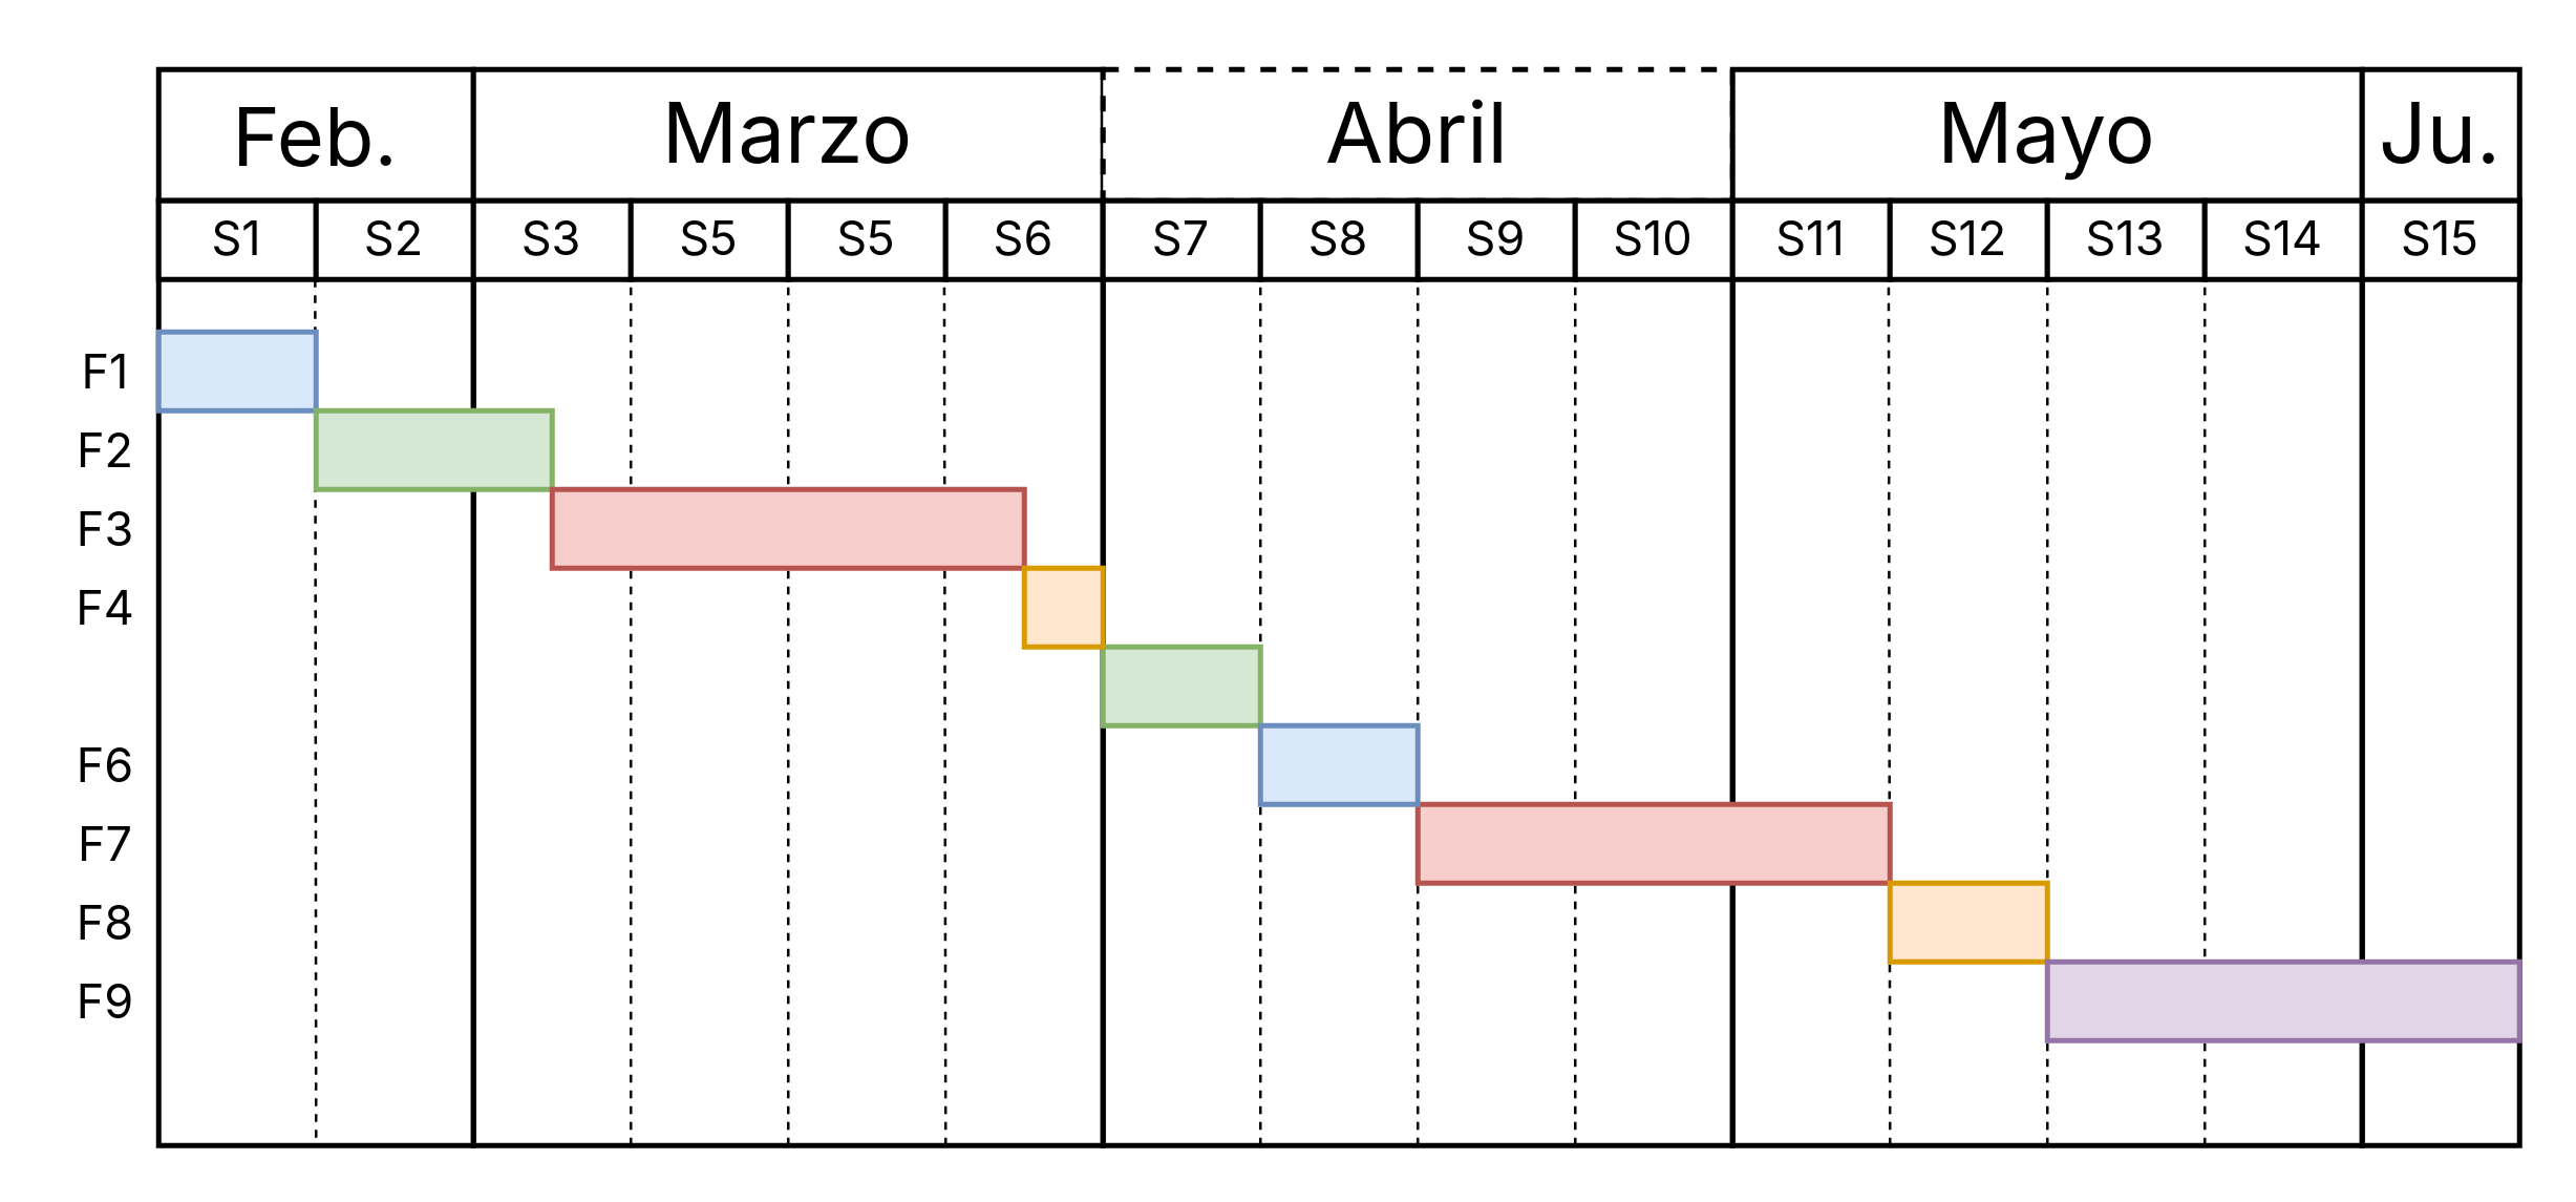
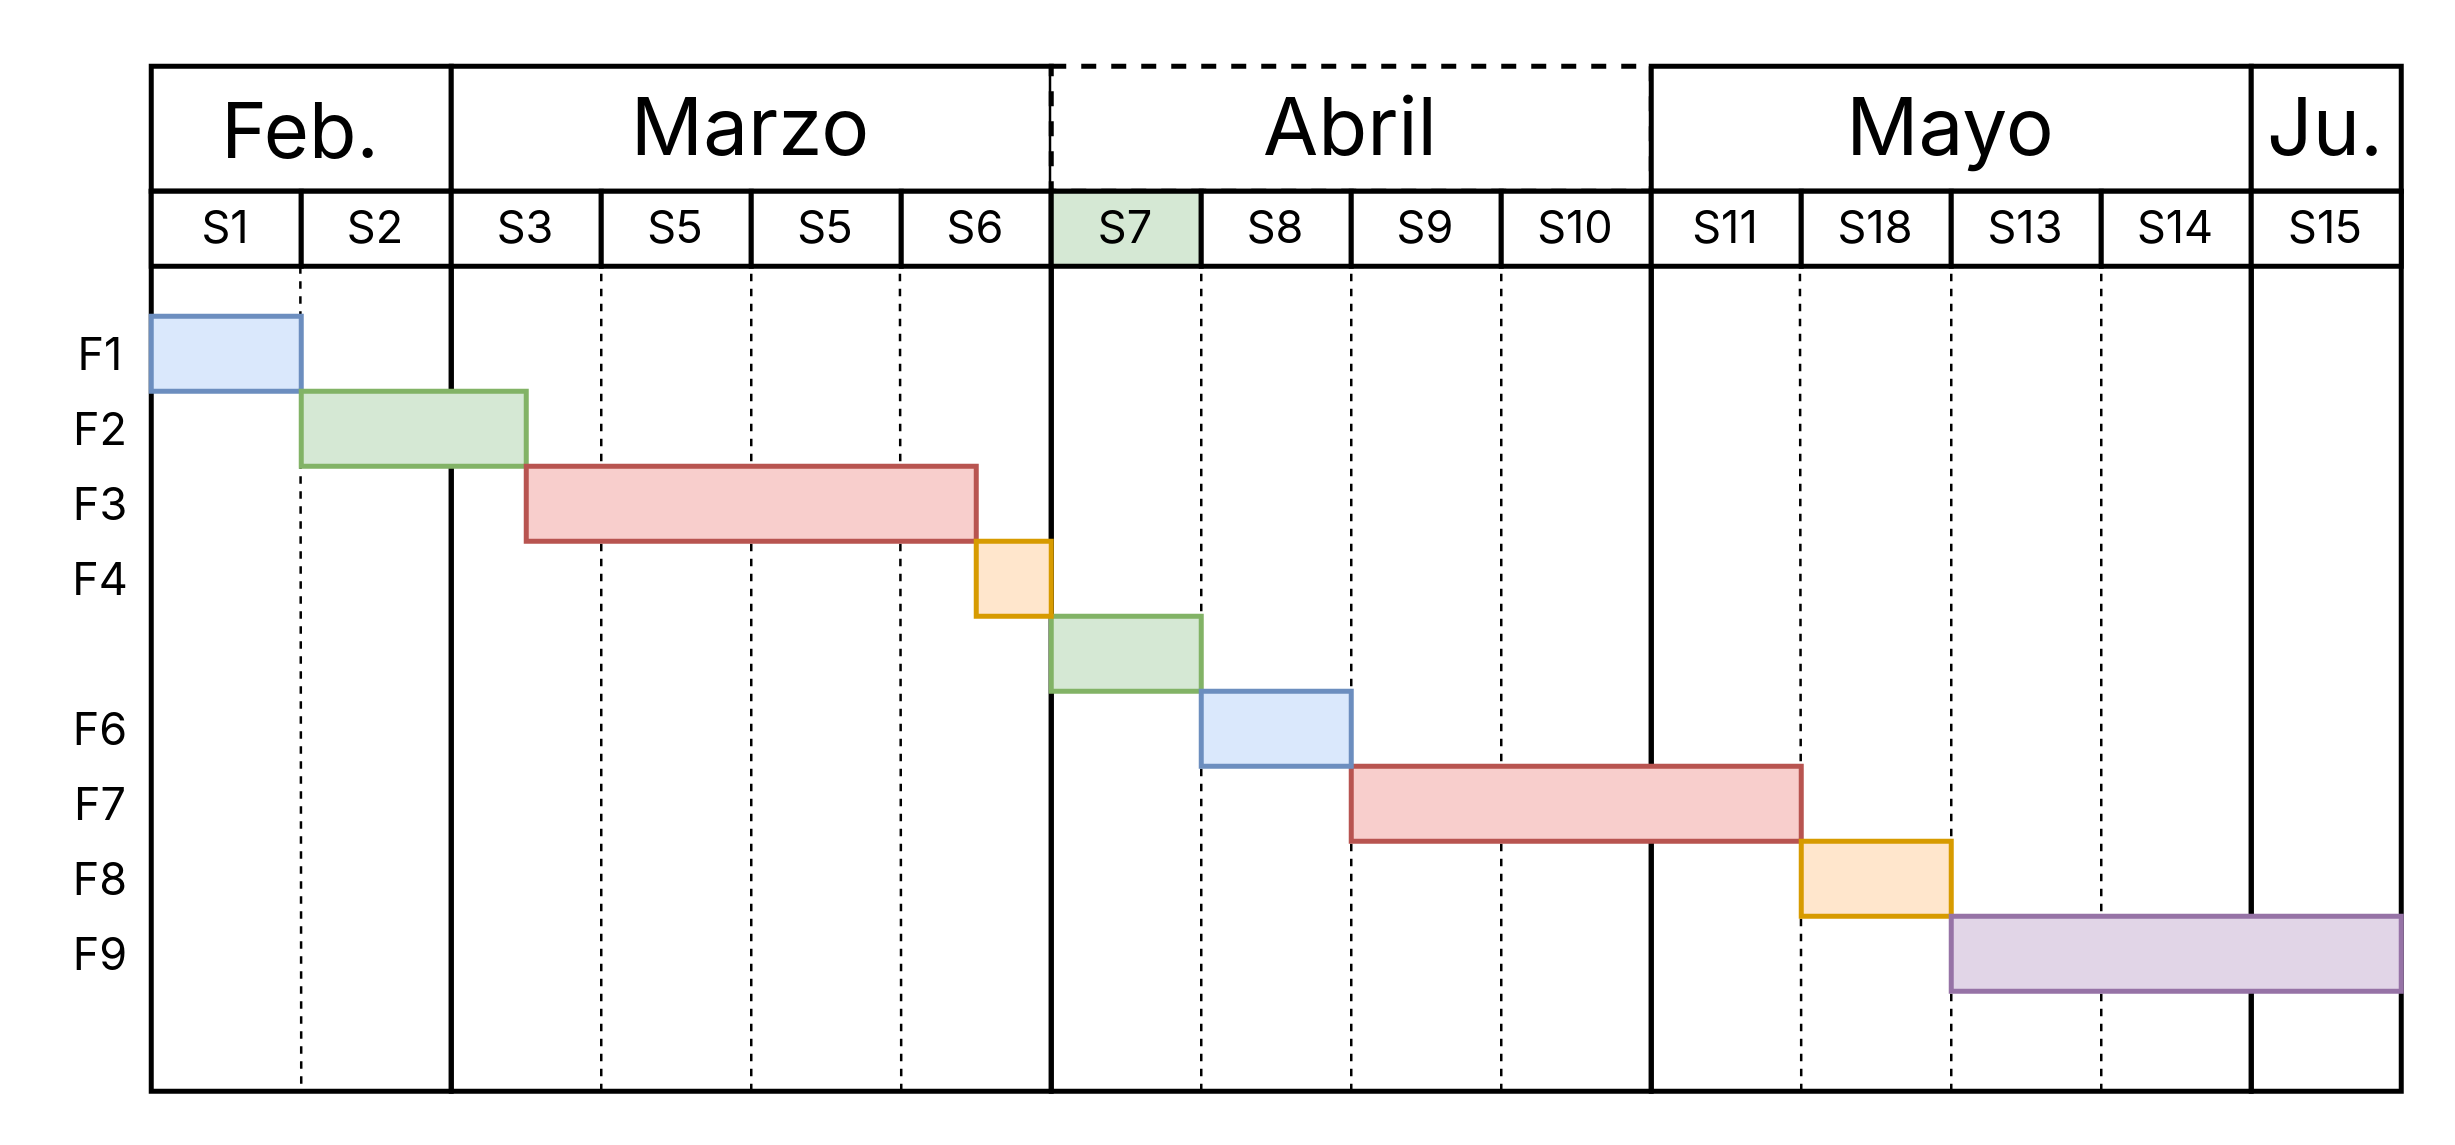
- <mxCell id="19" value="&lt;font face=&quot;Inter&quot;&gt;S7&lt;/font&gt;" style="rounded=0;whiteSpace=wrap;html=1;strokeWidth=2;fontSize=18;" parent="1" vertex="1"><mxGeometry x="420" y="70" width="60" height="30" as="geometry" /></mxCell>
+ <mxCell id="19" value="&lt;font face=&quot;Inter&quot;&gt;S7&lt;/font&gt;" style="rounded=0;whiteSpace=wrap;html=1;strokeWidth=2;fontSize=18;fillColor=#d5e8d4;" parent="1" vertex="1"><mxGeometry x="420" y="70" width="60" height="30" as="geometry" /></mxCell>
- <mxCell id="24" value="&lt;font face=&quot;Inter&quot;&gt;S12&lt;/font&gt;" style="rounded=0;whiteSpace=wrap;html=1;strokeWidth=2;fontSize=18;" parent="1" vertex="1"><mxGeometry x="720" y="70" width="60" height="30" as="geometry" /></mxCell>
+ <mxCell id="24" value="&lt;font face=&quot;Inter&quot;&gt;S18&lt;/font&gt;" style="rounded=0;whiteSpace=wrap;html=1;strokeWidth=2;fontSize=18;" parent="1" vertex="1"><mxGeometry x="720" y="70" width="60" height="30" as="geometry" /></mxCell>
